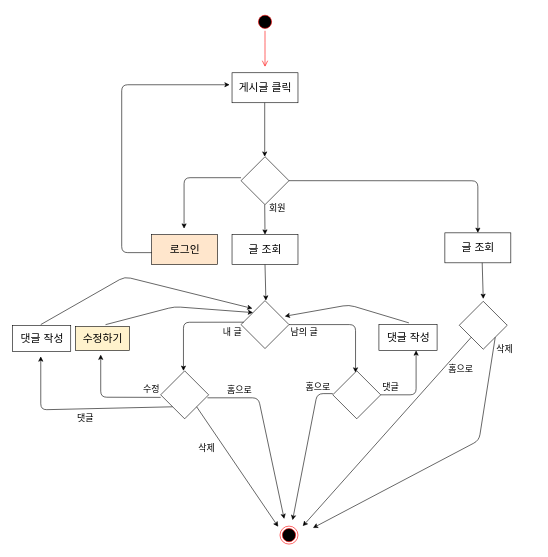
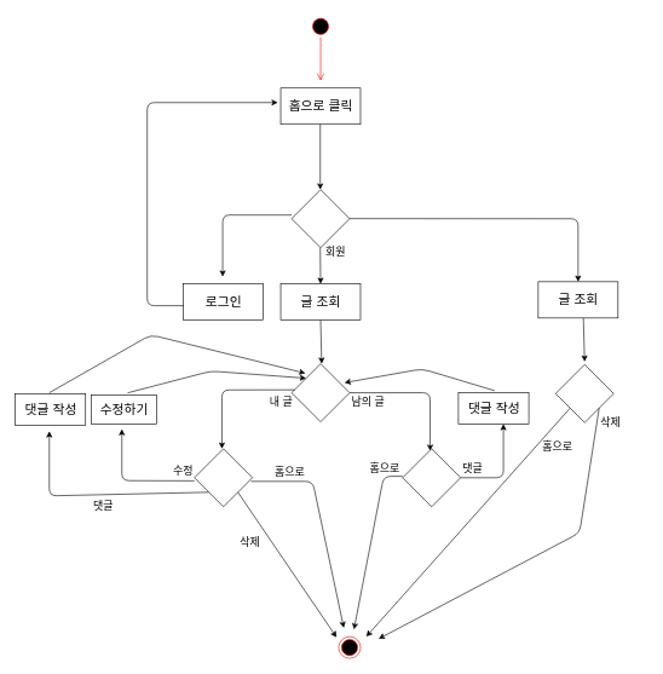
- <mxCell id="4" value="&lt;span style=&quot;font-size: 18px&quot;&gt;게시글 클릭&lt;/span&gt;" style="html=1;" vertex="1" parent="1"><mxGeometry x="386" y="120.857" width="110" height="50" as="geometry" /></mxCell>
+ <mxCell id="4" value="&lt;span style=&quot;font-size: 18px&quot;&gt;홈으로 클릭&lt;/span&gt;" style="html=1;" vertex="1" parent="1"><mxGeometry x="386" y="120.857" width="110" height="50" as="geometry" /></mxCell>
- <mxCell id="12" value="&lt;span style=&quot;font-size: 18px&quot;&gt;로그인&lt;/span&gt;" style="html=1;fillColor=#ffe6cc;" vertex="1" parent="1"><mxGeometry y="390.857" width="110" height="50" as="geometry" x="252" /></mxCell>
+ <mxCell id="12" value="&lt;span style=&quot;font-size: 18px&quot;&gt;로그인&lt;/span&gt;" style="html=1;" vertex="1" parent="1"><mxGeometry y="390.857" width="110" height="50" as="geometry" x="252" /></mxCell>
- <mxCell id="22" value="&lt;font style=&quot;font-size: 18px&quot;&gt;수정하기&lt;/font&gt;" style="html=1;fillColor=#fff2cc;" vertex="1" parent="1"><mxGeometry x="125" y="543.997" width="90" height="40" as="geometry" /></mxCell>
+ <mxCell id="22" value="&lt;font style=&quot;font-size: 18px&quot;&gt;수정하기&lt;/font&gt;" style="html=1;" vertex="1" parent="1"><mxGeometry x="125" y="543.997" width="90" height="40" as="geometry" /></mxCell>
